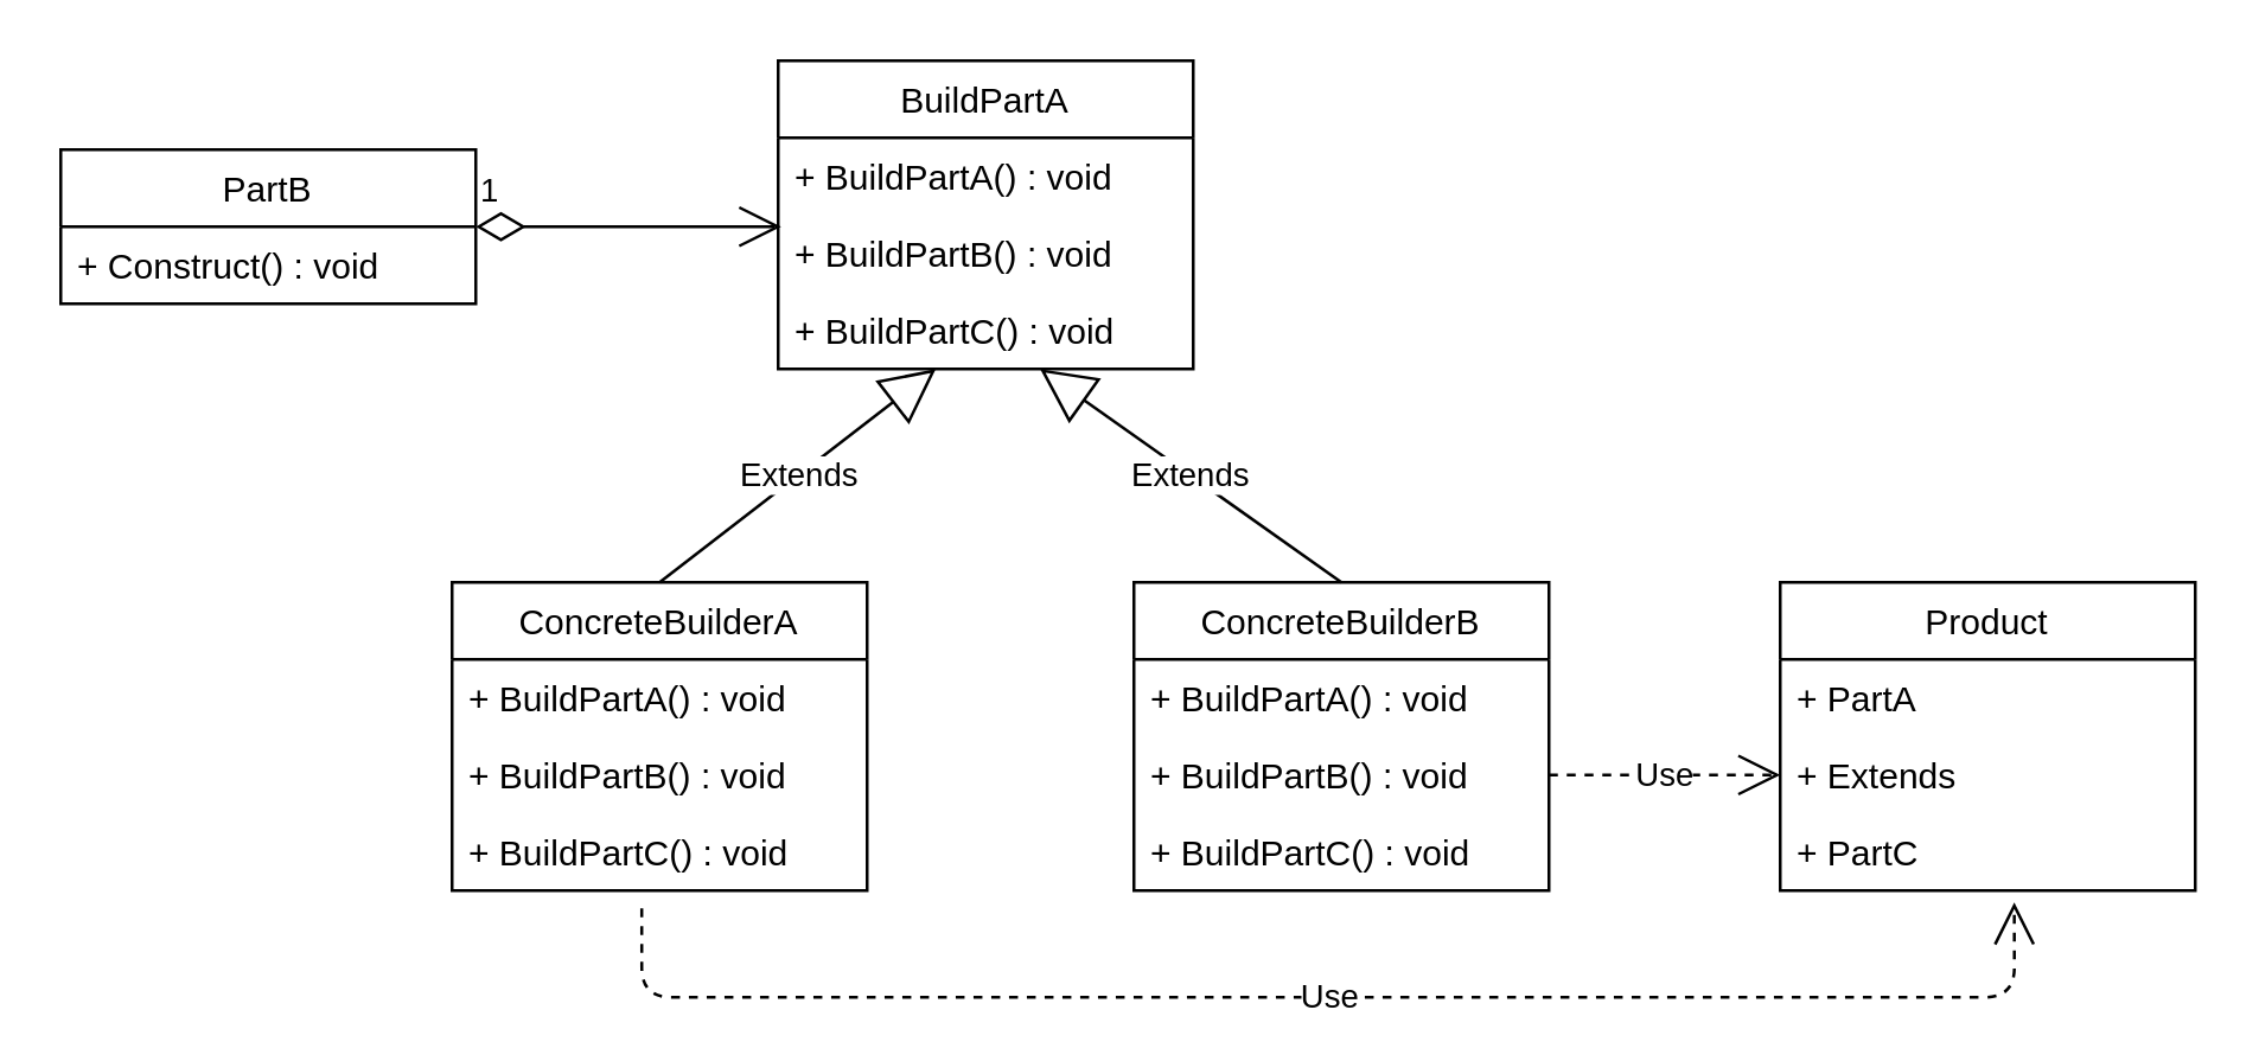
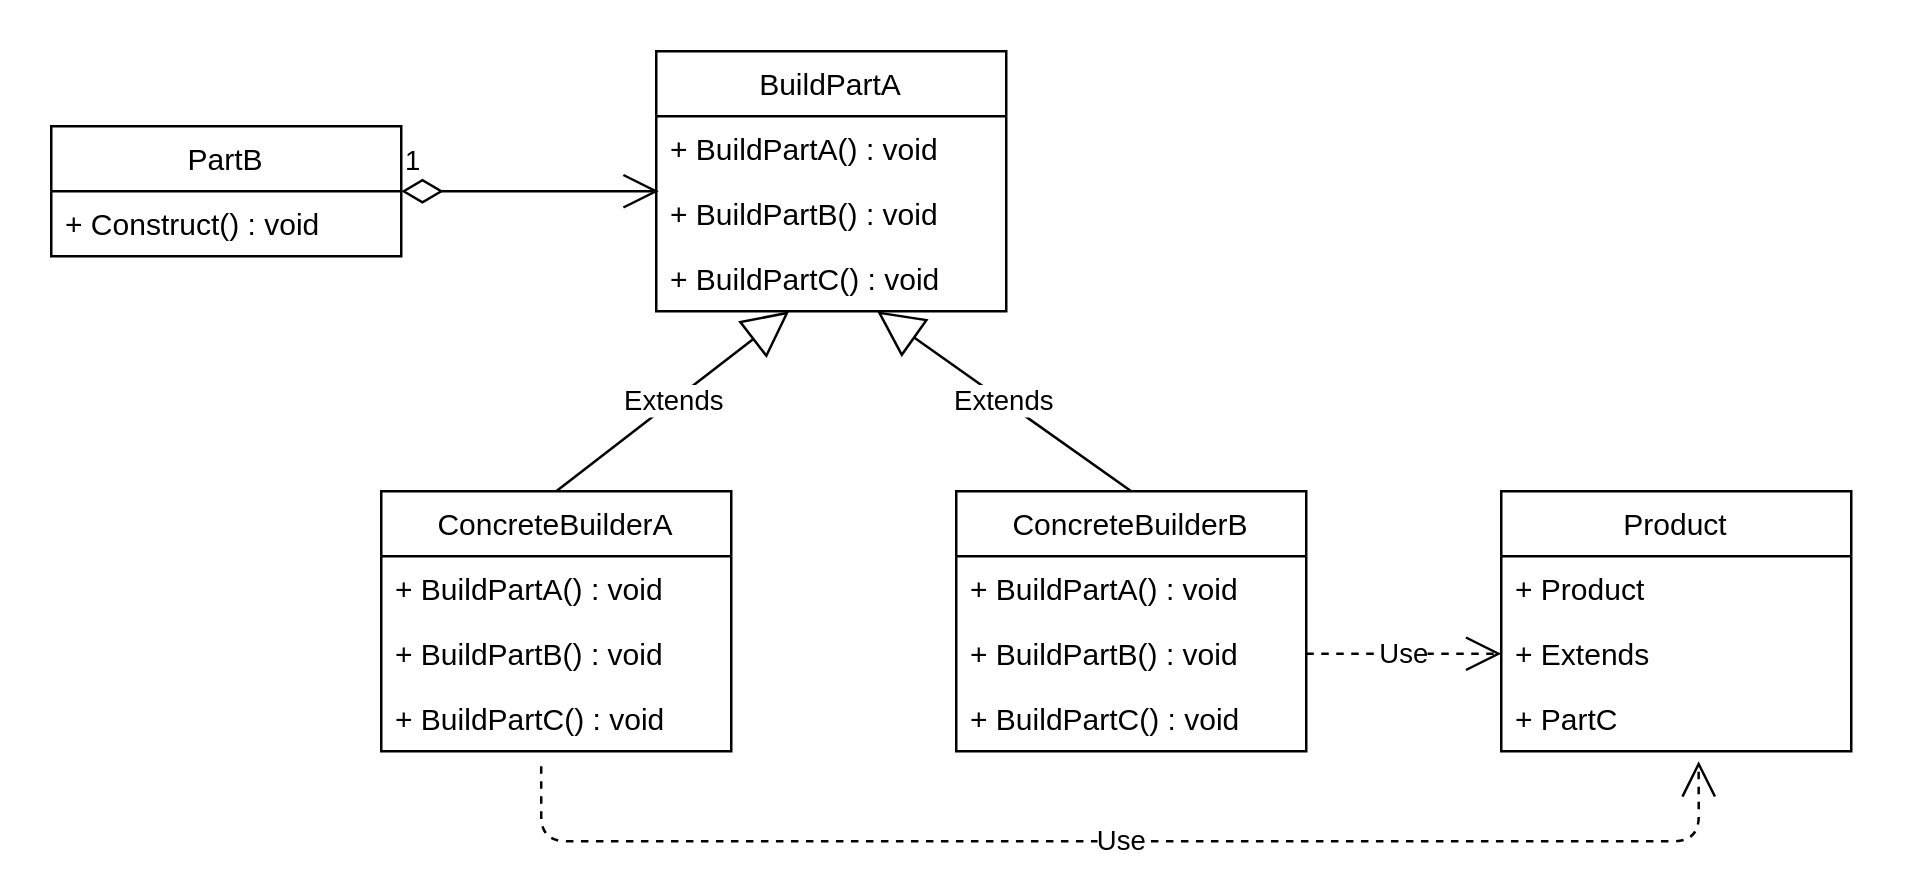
- <mxCell id="20" value="+ PartA" style="text;strokeColor=none;fillColor=none;align=left;verticalAlign=top;spacingLeft=4;spacingRight=4;overflow=hidden;rotatable=0;points=[[0,0.5],[1,0.5]];portConstraint=eastwest;" vertex="1" parent="19"><mxGeometry y="26" width="140" height="26" as="geometry" /></mxCell>
+ <mxCell id="20" value="+ Product" style="text;strokeColor=none;fillColor=none;align=left;verticalAlign=top;spacingLeft=4;spacingRight=4;overflow=hidden;rotatable=0;points=[[0,0.5],[1,0.5]];portConstraint=eastwest;" vertex="1" parent="19"><mxGeometry y="26" width="140" height="26" as="geometry" /></mxCell>
